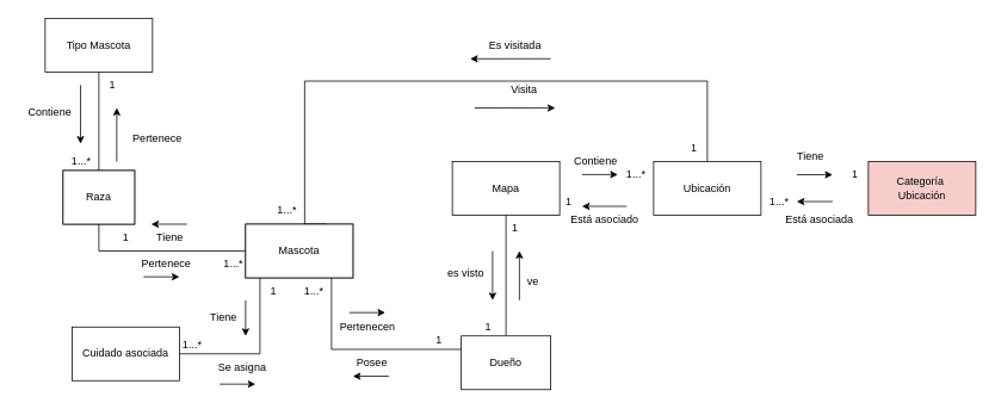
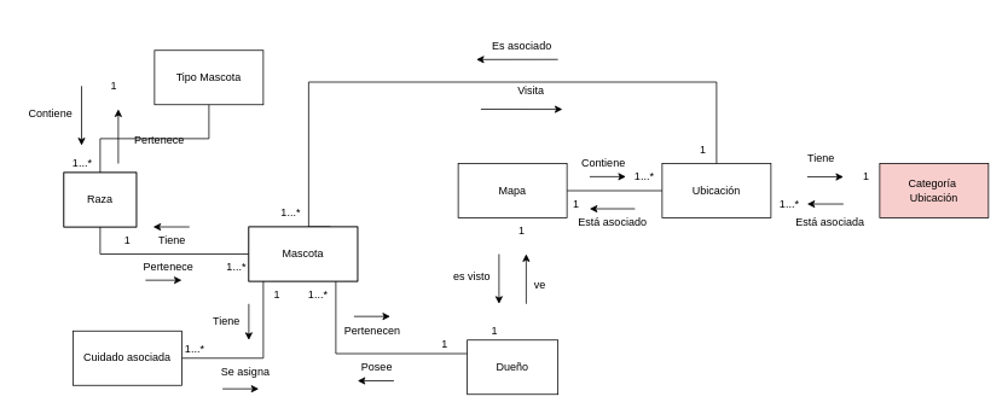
- <mxCell id="8" value="Tipo Mascota" style="rounded=0;whiteSpace=wrap;html=1;" vertex="1" parent="1"><mxGeometry x="50" y="20" width="120" height="60" as="geometry" /></mxCell>
+ <mxCell id="8" value="Tipo Mascota" style="rounded=0;whiteSpace=wrap;html=1;" vertex="1" parent="1"><mxGeometry x="170" y="55" width="120" height="60" as="geometry" /></mxCell>
- <mxCell id="65" value="Es visitada" style="text;html=1;align=center;verticalAlign=middle;resizable=0;points=[];autosize=1;strokeColor=none;fillColor=none;" vertex="1" parent="1"><mxGeometry x="535" y="35" width="80" height="30" as="geometry" /></mxCell>
+ <mxCell id="65" value="Es asociado" style="text;html=1;align=center;verticalAlign=middle;resizable=0;points=[];autosize=1;strokeColor=none;fillColor=none;" vertex="1" parent="1"><mxGeometry x="535" y="35" width="80" height="30" as="geometry" /></mxCell>
+ <mxCell id="48" style="edgeStyle=orthogonalEdgeStyle;rounded=0;orthogonalLoop=1;jettySize=auto;html=1;exitX=1;exitY=0.5;exitDx=0;exitDy=0;entryX=0;entryY=0.5;entryDx=0;entryDy=0;endArrow=none;endFill=0;" edge="1" parent="1" source="49" target="6"><mxGeometry relative="1" as="geometry" /></mxCell>
- <mxCell id="41" style="edgeStyle=orthogonalEdgeStyle;rounded=0;orthogonalLoop=1;jettySize=auto;html=1;exitX=0.5;exitY=0;exitDx=0;exitDy=0;endArrow=none;endFill=0;" edge="1" parent="1" source="42" target="49"><mxGeometry relative="1" as="geometry" /></mxCell>
